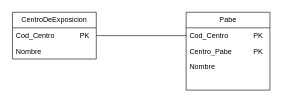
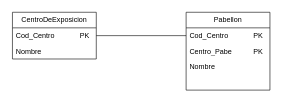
- <mxCell id="2" value="Pabe" style="swimlane;fontStyle=0;childLayout=stackLayout;horizontal=1;startSize=26;fillColor=none;horizontalStack=0;resizeParent=1;resizeParentMax=0;resizeLast=0;collapsible=1;marginBottom=0;whiteSpace=wrap;html=1;" vertex="1" parent="1"><mxGeometry x="310" y="20" width="140" height="130" as="geometry" /></mxCell>
+ <mxCell id="2" value="Pabellon" style="swimlane;fontStyle=0;childLayout=stackLayout;horizontal=1;startSize=26;fillColor=none;horizontalStack=0;resizeParent=1;resizeParentMax=0;resizeLast=0;collapsible=1;marginBottom=0;whiteSpace=wrap;html=1;" vertex="1" parent="1"><mxGeometry x="310" y="20" width="140" height="130" as="geometry" /></mxCell>
